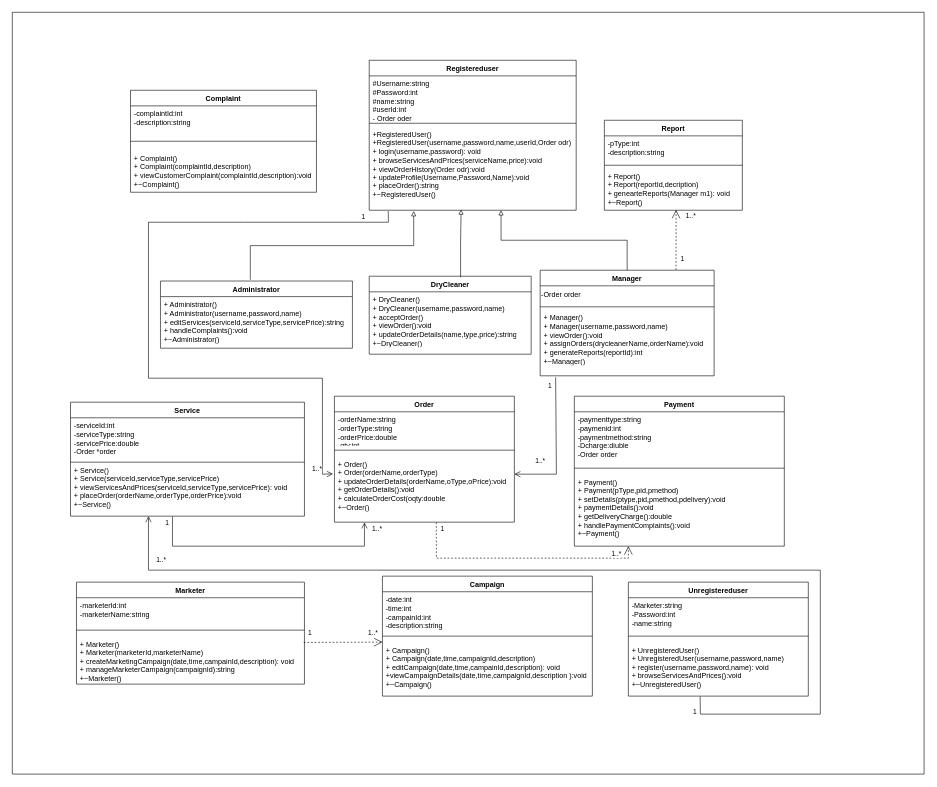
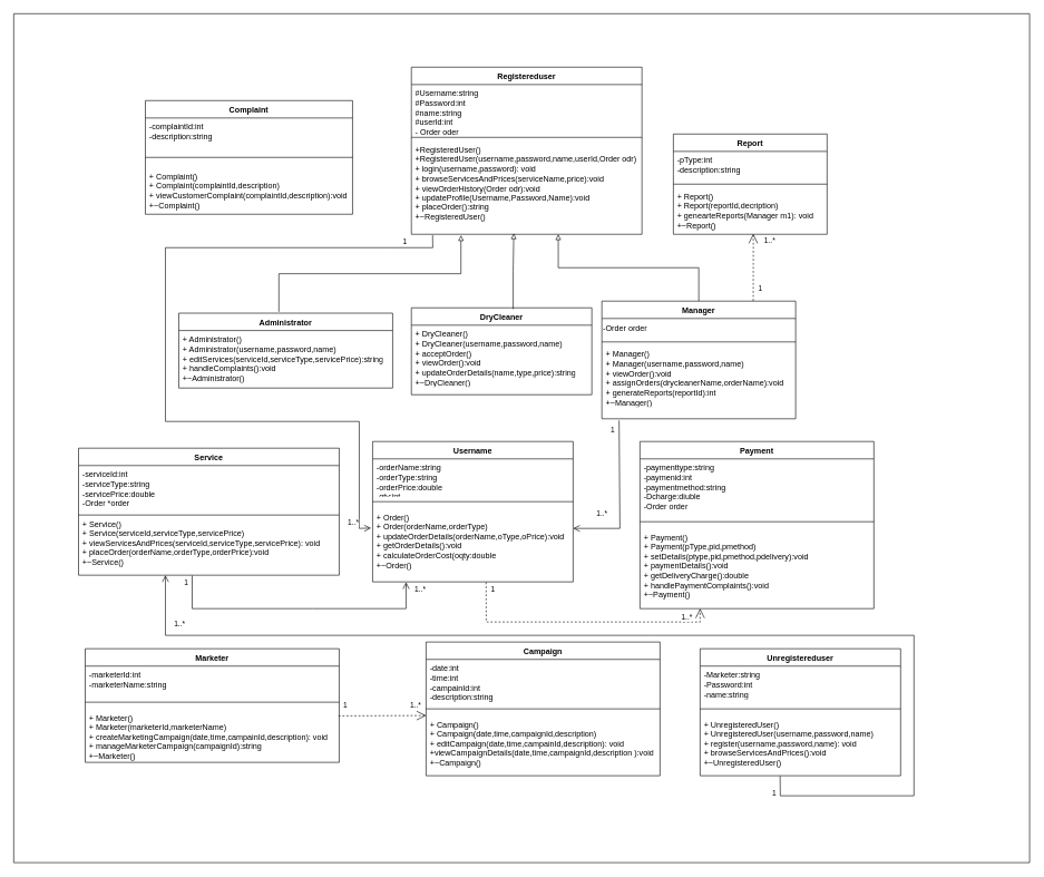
- <mxCell id="6" value="Order" style="swimlane;fontStyle=1;align=center;verticalAlign=top;childLayout=stackLayout;horizontal=1;startSize=26;horizontalStack=0;resizeParent=1;resizeParentMax=0;resizeLast=0;collapsible=1;marginBottom=0;whiteSpace=wrap;html=1;" parent="1" vertex="1"><mxGeometry x="557" y="660" width="300" height="210" as="geometry"><mxRectangle x="100" y="70" width="130" height="30" as="alternateBounds" /></mxGeometry></mxCell>
+ <mxCell id="6" value="Username" style="swimlane;fontStyle=1;align=center;verticalAlign=top;childLayout=stackLayout;horizontal=1;startSize=26;horizontalStack=0;resizeParent=1;resizeParentMax=0;resizeLast=0;collapsible=1;marginBottom=0;whiteSpace=wrap;html=1;" parent="1" vertex="1"><mxGeometry x="557" y="660" width="300" height="210" as="geometry"><mxRectangle x="100" y="70" width="130" height="30" as="alternateBounds" /></mxGeometry></mxCell>
